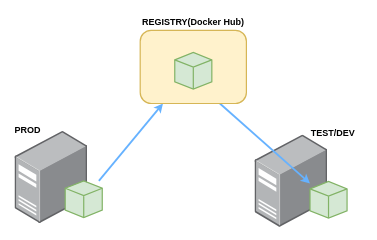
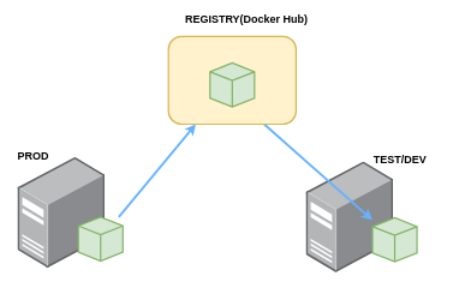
- <mxCell id="10" value="&lt;b&gt;REGISTRY(Docker Hub)&lt;/b&gt;" style="text;html=1;align=center;verticalAlign=middle;resizable=0;points=[];autosize=1;strokeColor=none;fillColor=none;fontSize=15;" vertex="1" parent="1"><mxGeometry x="227.49" y="20" width="188" height="30" as="geometry" /></mxCell>
+ <mxCell id="10" value="&lt;b&gt;REGISTRY(Docker Hub)&lt;/b&gt;" style="text;html=1;align=center;verticalAlign=middle;resizable=0;points=[];autosize=1;strokeColor=none;fillColor=none;fontSize=15;" vertex="1" parent="1"><mxGeometry x="247.49" y="10" width="188" height="30" as="geometry" /></mxCell>
